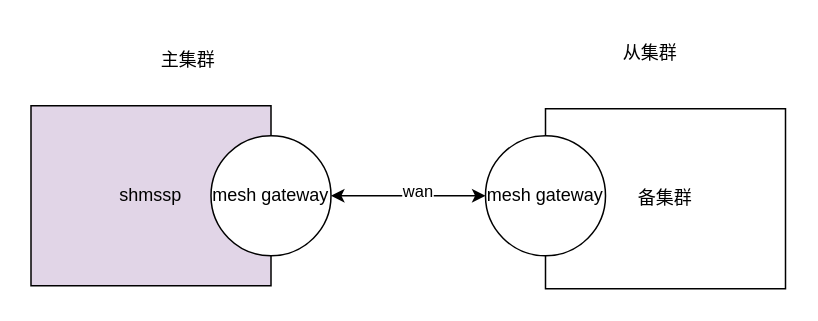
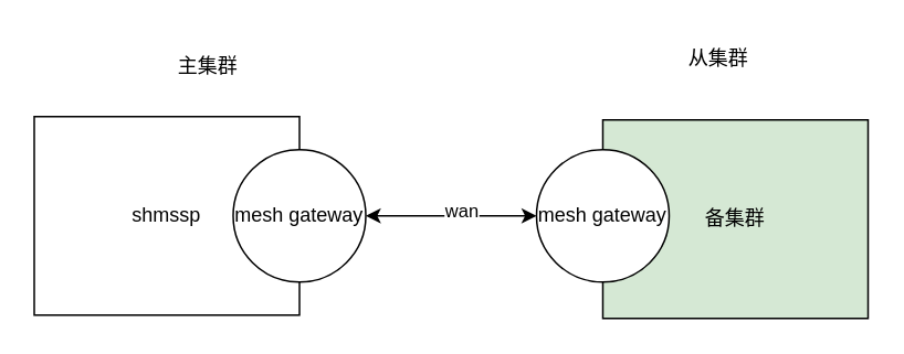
- <mxCell id="2" value="shmssp" style="rounded=0;whiteSpace=wrap;html=1;fillColor=#e1d5e7;" vertex="1" parent="1"><mxGeometry x="20" y="70" width="160" height="120" as="geometry" /></mxCell>
+ <mxCell id="2" value="shmssp" style="rounded=0;whiteSpace=wrap;html=1;" vertex="1" parent="1"><mxGeometry x="20" y="70" width="160" height="120" as="geometry" /></mxCell>
- <mxCell id="3" value="备集群" style="rounded=0;whiteSpace=wrap;html=1;" vertex="1" parent="1"><mxGeometry x="363" y="72" width="160" height="120" as="geometry" /></mxCell>
+ <mxCell id="3" value="备集群" style="rounded=0;whiteSpace=wrap;html=1;fillColor=#d5e8d4;" vertex="1" parent="1"><mxGeometry x="363" y="72" width="160" height="120" as="geometry" /></mxCell>
